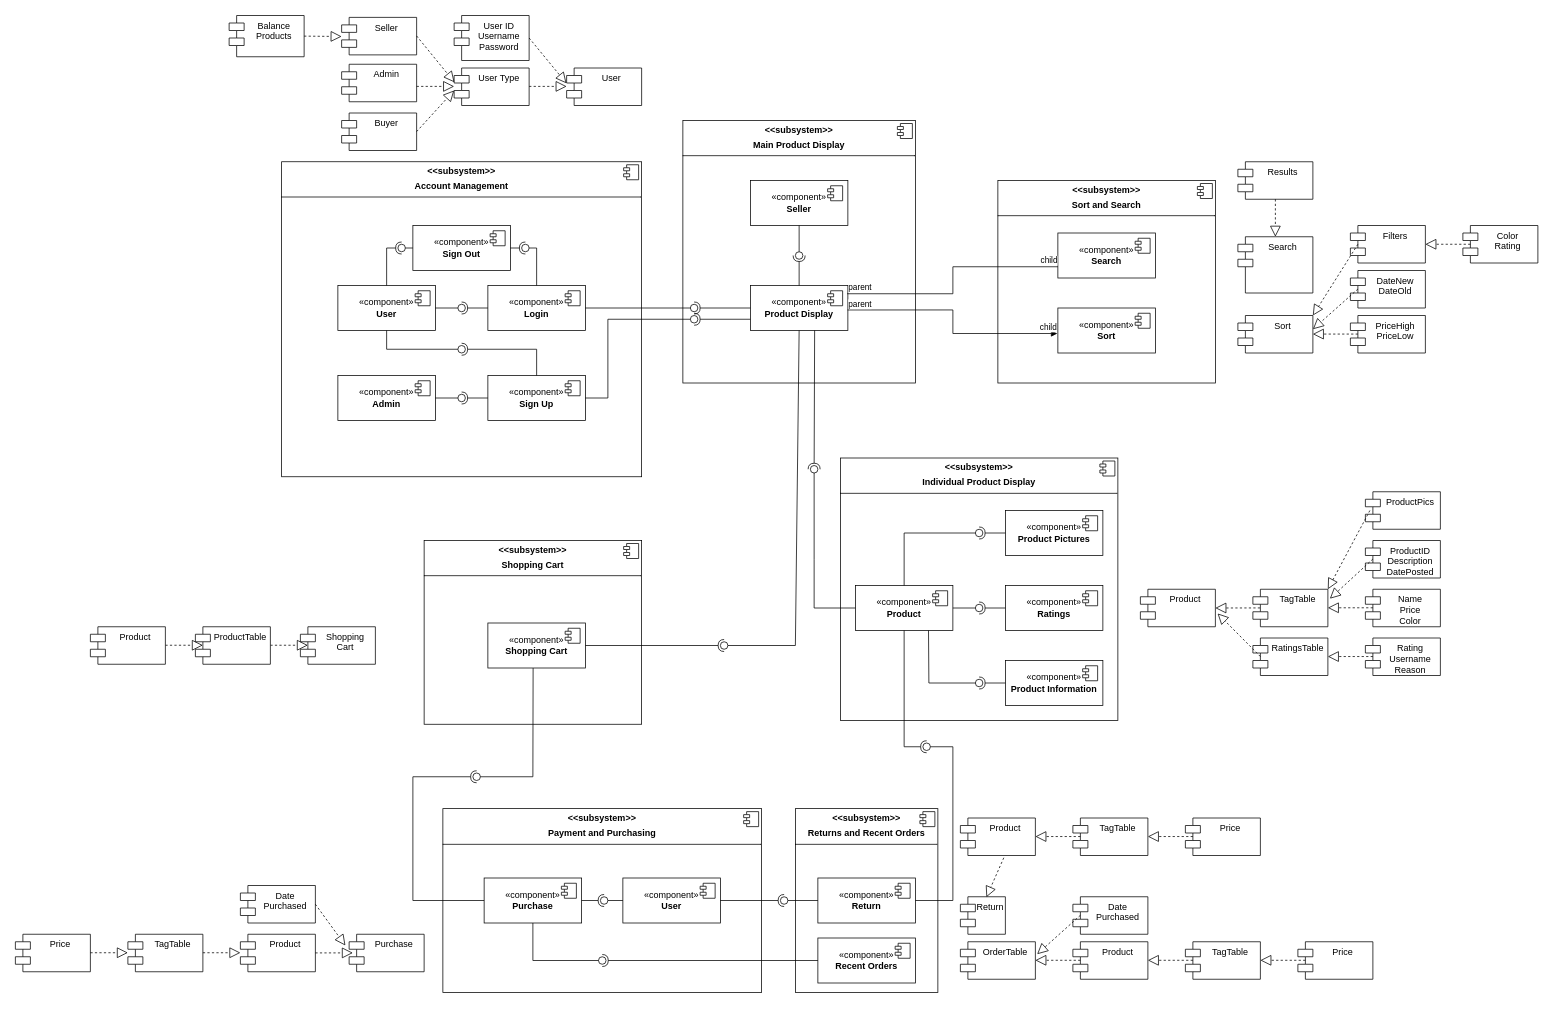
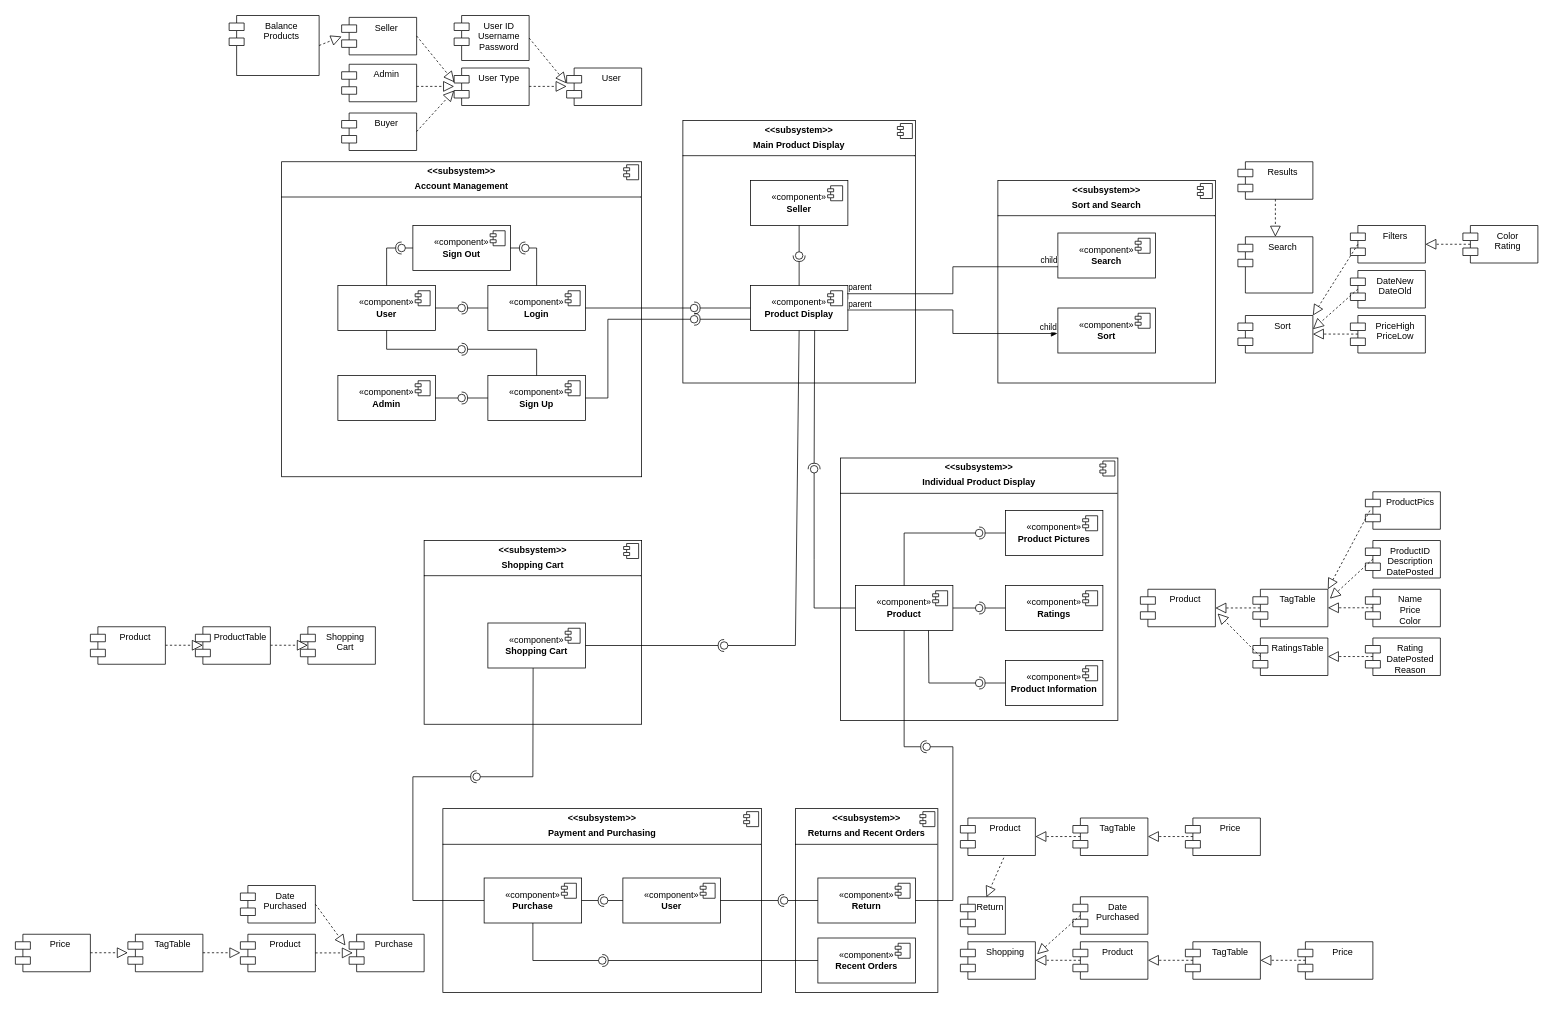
- <mxCell id="86" value="&lt;div&gt;&lt;span style=&quot;background-color: initial;&quot;&gt;Balance&lt;/span&gt;&lt;br&gt;&lt;/div&gt;&lt;div&gt;Products&lt;/div&gt;&lt;div&gt;&lt;br&gt;&lt;/div&gt;" style="shape=module;align=left;spacingLeft=20;align=center;verticalAlign=top;whiteSpace=wrap;html=1;" parent="1" vertex="1"><mxGeometry x="305" y="20" width="100" height="55" as="geometry" /></mxCell>
+ <mxCell id="86" value="&lt;div&gt;&lt;span style=&quot;background-color: initial;&quot;&gt;Balance&lt;/span&gt;&lt;br&gt;&lt;/div&gt;&lt;div&gt;Products&lt;/div&gt;&lt;div&gt;&lt;br&gt;&lt;/div&gt;" style="shape=module;align=left;spacingLeft=20;align=center;verticalAlign=top;whiteSpace=wrap;html=1;" parent="1" vertex="1"><mxGeometry x="305" y="20" width="120" height="80" as="geometry" /></mxCell>
- <mxCell id="121" value="&lt;div&gt;Rating&lt;/div&gt;&lt;div&gt;Username&lt;/div&gt;&lt;div&gt;Reason&lt;/div&gt;" style="shape=module;align=left;spacingLeft=20;align=center;verticalAlign=top;whiteSpace=wrap;html=1;" vertex="1" parent="1"><mxGeometry x="1820" y="850" width="100" height="50" as="geometry" /></mxCell>
+ <mxCell id="121" value="&lt;div&gt;Rating&lt;/div&gt;&lt;div&gt;DatePosted&lt;/div&gt;&lt;div&gt;Reason&lt;/div&gt;" style="shape=module;align=left;spacingLeft=20;align=center;verticalAlign=top;whiteSpace=wrap;html=1;" vertex="1" parent="1"><mxGeometry x="1820" y="850" width="100" height="50" as="geometry" /></mxCell>
- <mxCell id="155" value="&lt;div&gt;OrderTable&lt;/div&gt;" style="shape=module;align=left;spacingLeft=20;align=center;verticalAlign=top;whiteSpace=wrap;html=1;" vertex="1" parent="1"><mxGeometry x="1280" y="1255" width="100" height="50" as="geometry" /></mxCell>
+ <mxCell id="155" value="&lt;div&gt;Shopping&lt;/div&gt;" style="shape=module;align=left;spacingLeft=20;align=center;verticalAlign=top;whiteSpace=wrap;html=1;" vertex="1" parent="1"><mxGeometry x="1280" y="1255" width="100" height="50" as="geometry" /></mxCell>
